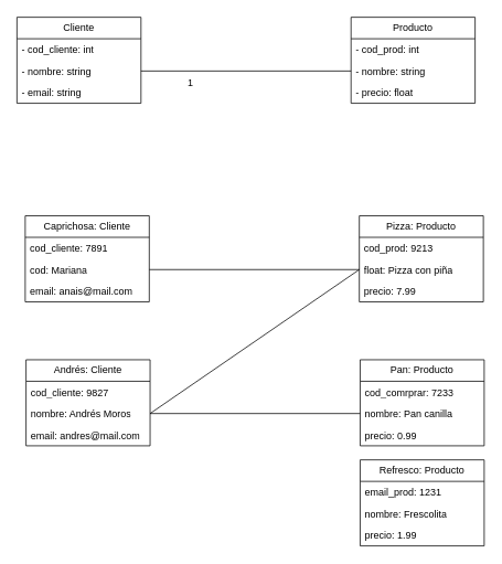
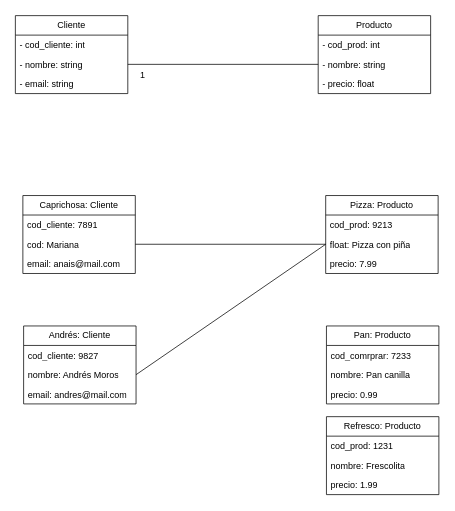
- <mxCell id="12" value="1" style="text;html=1;align=center;verticalAlign=middle;whiteSpace=wrap;rounded=0;" vertex="1" parent="3"><mxGeometry x="190" y="70" width="40" height="20" as="geometry" /></mxCell>
+ <mxCell id="12" value="1" style="text;html=1;align=center;verticalAlign=middle;whiteSpace=wrap;rounded=0;" vertex="1" parent="3"><mxGeometry x="150" y="70" width="40" height="20" as="geometry" /></mxCell>
- <mxCell id="32" value="" style="endArrow=none;html=1;rounded=0;align=center;verticalAlign=bottom;labelBackgroundColor=none;exitX=1;exitY=0.5;exitDx=0;exitDy=0;entryX=0;entryY=0.5;entryDx=0;entryDy=0;" edge="1" parent="2" source="26" target="30"><mxGeometry relative="1" as="geometry"><mxPoint x="221" y="462" as="sourcePoint" /><mxPoint x="361" y="462" as="targetPoint" /></mxGeometry></mxCell>
- <mxCell id="34" value="email_prod: 1231" style="text;strokeColor=none;fillColor=none;align=left;verticalAlign=top;spacingLeft=4;spacingRight=4;overflow=hidden;rotatable=0;points=[[0,0.5],[1,0.5]];portConstraint=eastwest;whiteSpace=wrap;html=1;" vertex="1" parent="33"><mxGeometry y="26" width="150" height="26" as="geometry" /></mxCell>
+ <mxCell id="34" value="cod_prod: 1231" style="text;strokeColor=none;fillColor=none;align=left;verticalAlign=top;spacingLeft=4;spacingRight=4;overflow=hidden;rotatable=0;points=[[0,0.5],[1,0.5]];portConstraint=eastwest;whiteSpace=wrap;html=1;" vertex="1" parent="33"><mxGeometry y="26" width="150" height="26" as="geometry" /></mxCell>
